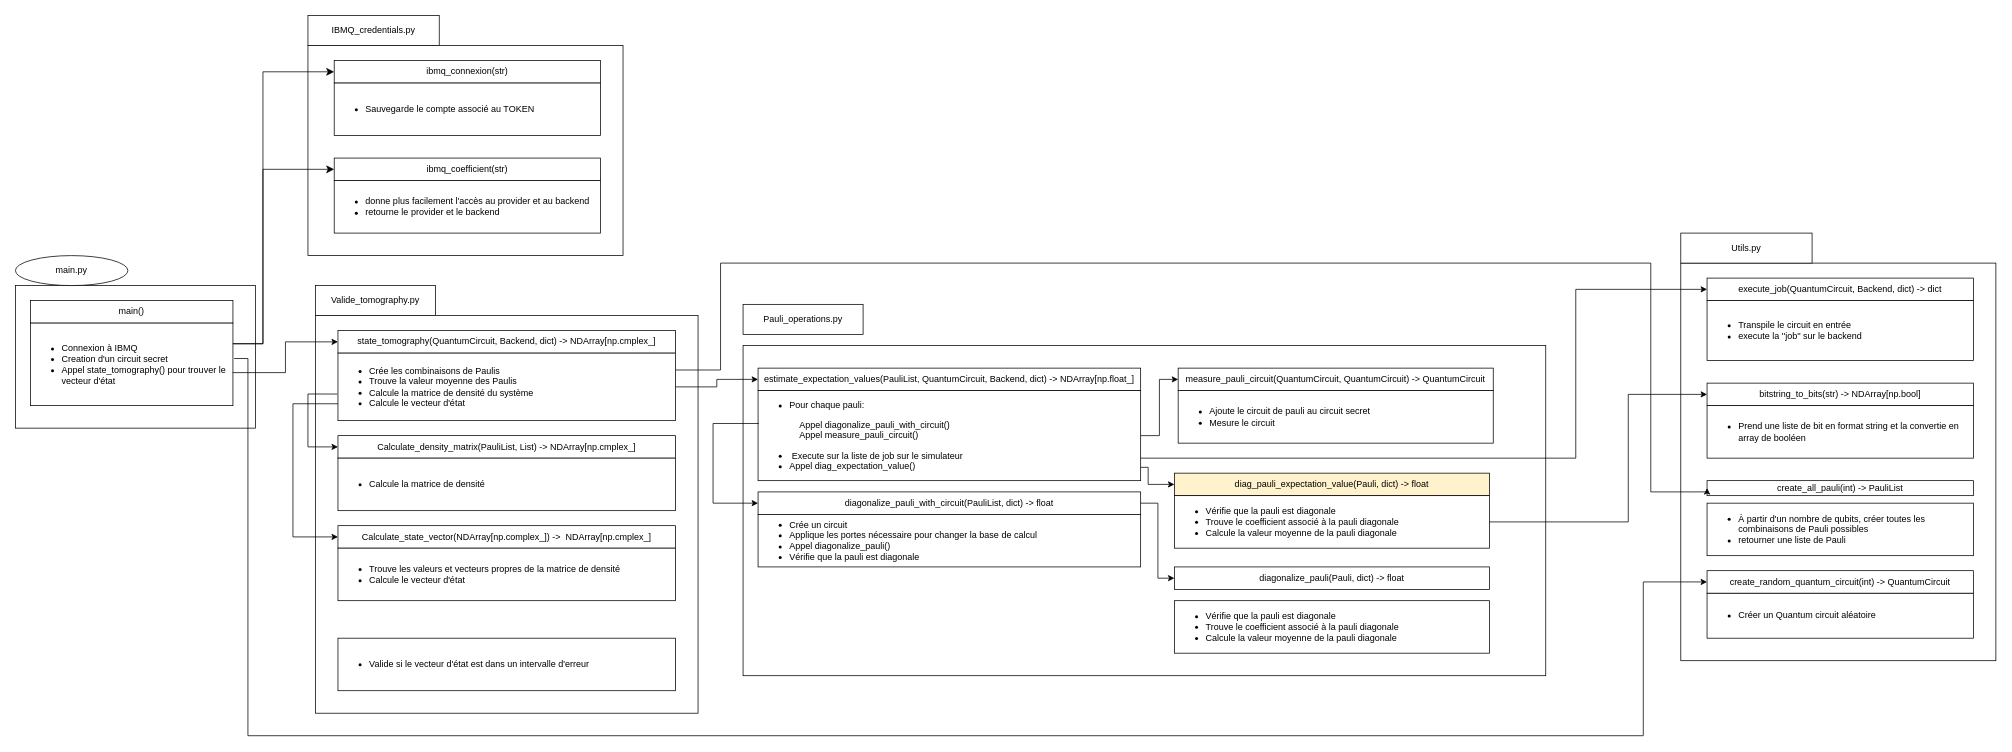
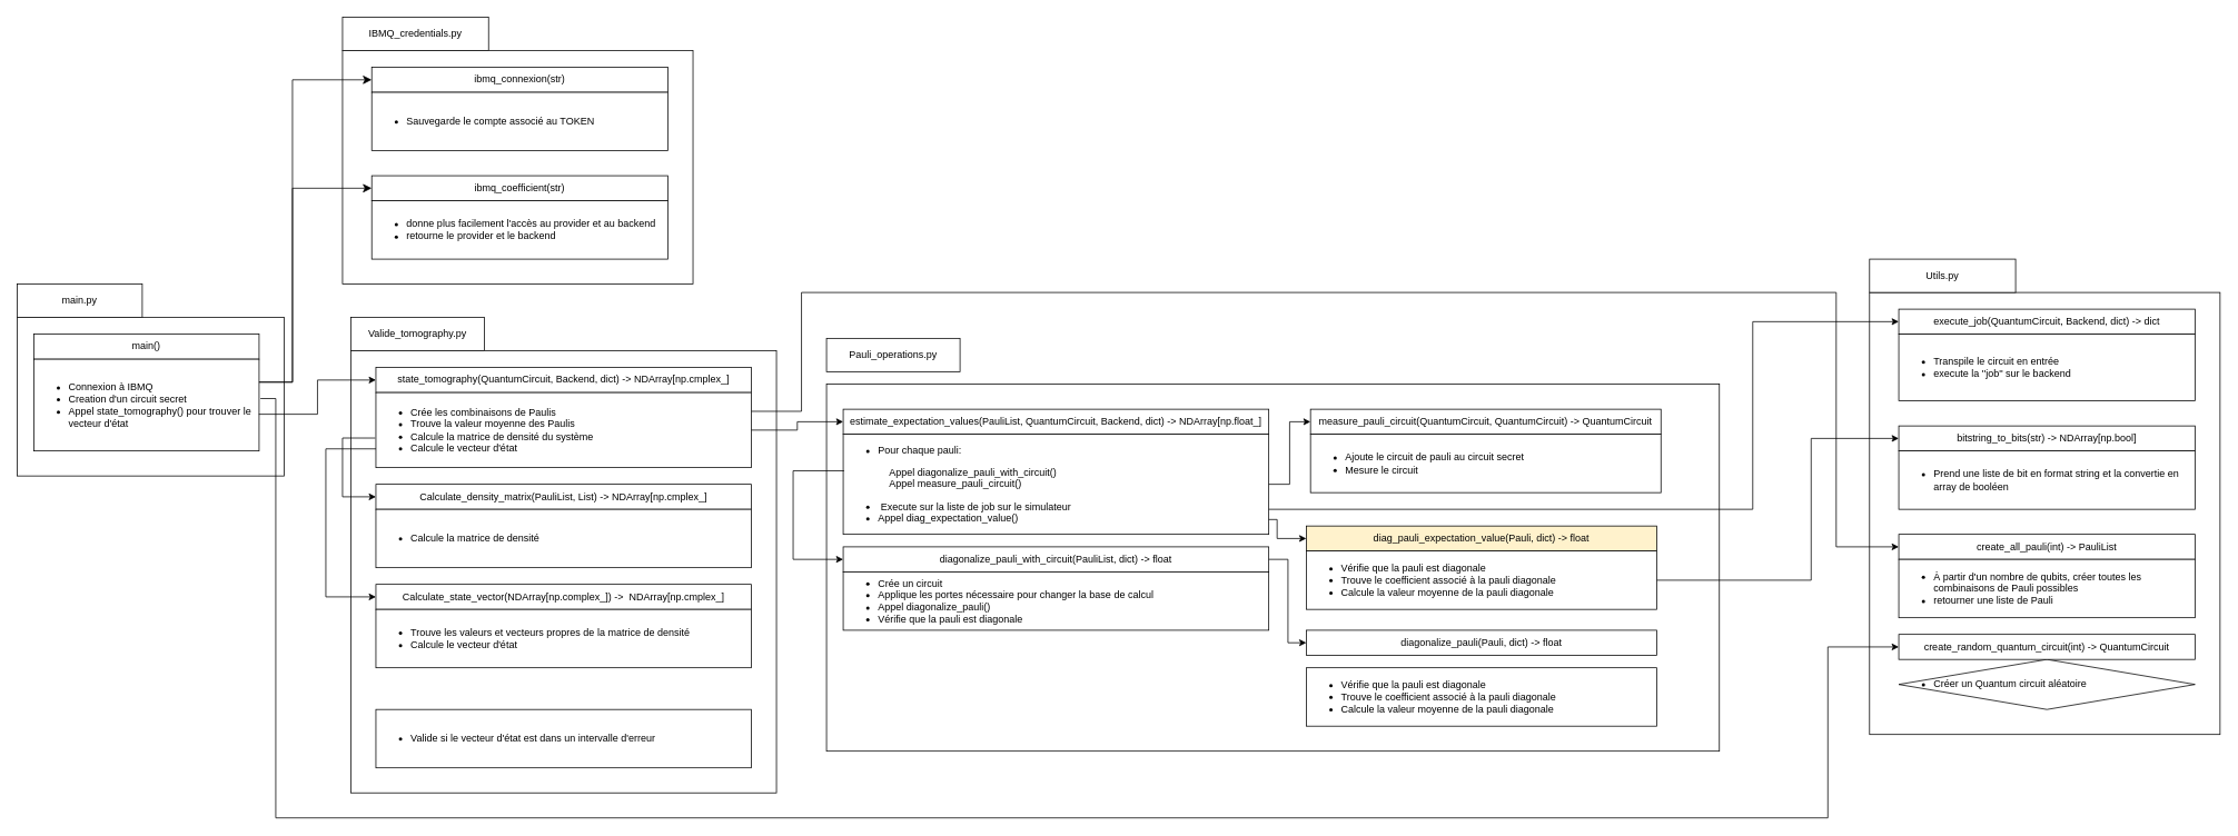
- <mxCell id="8" value="main.py" style="ellipse;whiteSpace=wrap;html=1;" parent="1" vertex="1"><mxGeometry x="20" y="340" width="150" height="40" as="geometry" /></mxCell>
+ <mxCell id="8" value="main.py" style="rounded=0;whiteSpace=wrap;html=1;" parent="1" vertex="1"><mxGeometry x="20" y="340" width="150" height="40" as="geometry" /></mxCell>
- <mxCell id="21" value="create_all_pauli(int) -&amp;gt; PauliList" style="rounded=0;whiteSpace=wrap;html=1;" parent="1" vertex="1"><mxGeometry x="2275" y="640" width="355" height="20" as="geometry" /></mxCell>
+ <mxCell id="21" value="create_all_pauli(int) -&amp;gt; PauliList" style="rounded=0;whiteSpace=wrap;html=1;" parent="1" vertex="1"><mxGeometry x="2275" y="640" width="355" height="30" as="geometry" /></mxCell>
- <mxCell id="11" value="&lt;ul&gt;&lt;li&gt;Créer un Quantum circuit aléatoire&lt;/li&gt;&lt;/ul&gt;" style="rounded=0;whiteSpace=wrap;html=1;align=left;" parent="1" vertex="1"><mxGeometry x="2275" y="790" width="355" height="60" as="geometry" /></mxCell>
+ <mxCell id="11" value="&lt;ul&gt;&lt;li&gt;Créer un Quantum circuit aléatoire&lt;/li&gt;&lt;/ul&gt;" style="rhombus;whiteSpace=wrap;html=1;align=left;" parent="1" vertex="1"><mxGeometry x="2275" y="790" width="355" height="60" as="geometry" /></mxCell>
